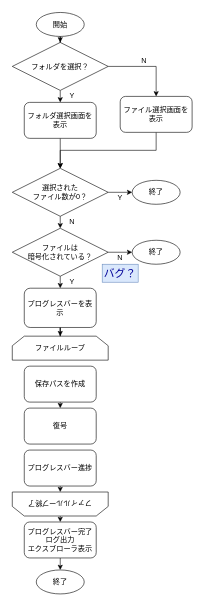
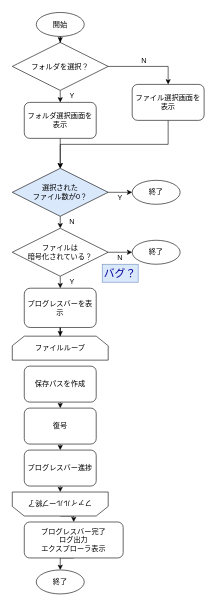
- <mxCell id="10" value="ファイル選択画面を表示" style="rounded=1;whiteSpace=wrap;html=1;" vertex="1" parent="1"><mxGeometry x="200" y="160" width="120" height="60" as="geometry" /></mxCell>
+ <mxCell id="10" value="ファイル選択画面を表示" style="rounded=1;whiteSpace=wrap;html=1;" vertex="1" parent="1"><mxGeometry x="220" y="140" width="120" height="60" as="geometry" /></mxCell>
- <mxCell id="15" value="選択された&lt;br&gt;ファイル数が0？" style="rhombus;whiteSpace=wrap;html=1;" vertex="1" parent="1"><mxGeometry x="20" y="280" width="160" height="80" as="geometry" /></mxCell>
+ <mxCell id="15" value="選択された&lt;br&gt;ファイル数が0？" style="rhombus;whiteSpace=wrap;html=1;fillColor=#dae8fc;" vertex="1" parent="1"><mxGeometry x="20" y="280" width="160" height="80" as="geometry" /></mxCell>
+ <mxCell id="31" style="edgeStyle=orthogonalEdgeStyle;rounded=0;orthogonalLoop=1;jettySize=auto;html=1;exitX=0.5;exitY=1;exitDx=0;exitDy=0;entryX=0.5;entryY=0;entryDx=0;entryDy=0;fontColor=#000099;" edge="1" parent="1" source="32" target="34"><mxGeometry relative="1" as="geometry" /></mxCell>
- <mxCell id="38" value="&lt;font color=&quot;#000000&quot;&gt;プログレスバー完了&lt;br&gt;ログ出力&lt;br&gt;エクスプローラ表示&lt;/font&gt;" style="rounded=1;whiteSpace=wrap;html=1;strokeColor=#000000;fillColor=#ffffff;fontColor=#000099;" vertex="1" parent="1"><mxGeometry x="40" y="870" width="120" height="60" as="geometry" /></mxCell>
+ <mxCell id="38" value="&lt;font color=&quot;#000000&quot;&gt;プログレスバー完了&lt;br&gt;ログ出力&lt;br&gt;エクスプローラ表示&lt;/font&gt;" style="rounded=1;whiteSpace=wrap;html=1;strokeColor=#000000;fillColor=#ffffff;fontColor=#000099;" vertex="1" parent="1"><mxGeometry x="40" y="870" width="165" height="60" as="geometry" /></mxCell>
